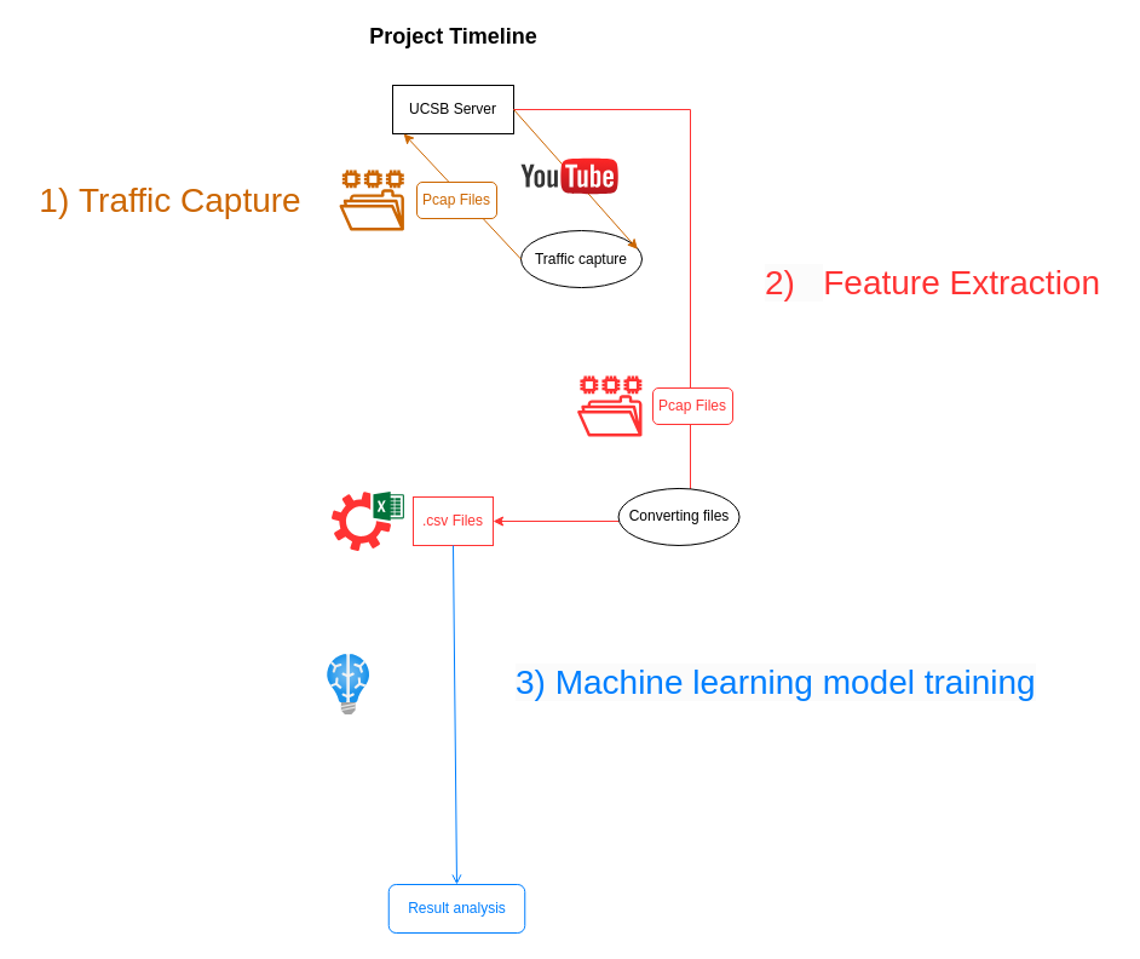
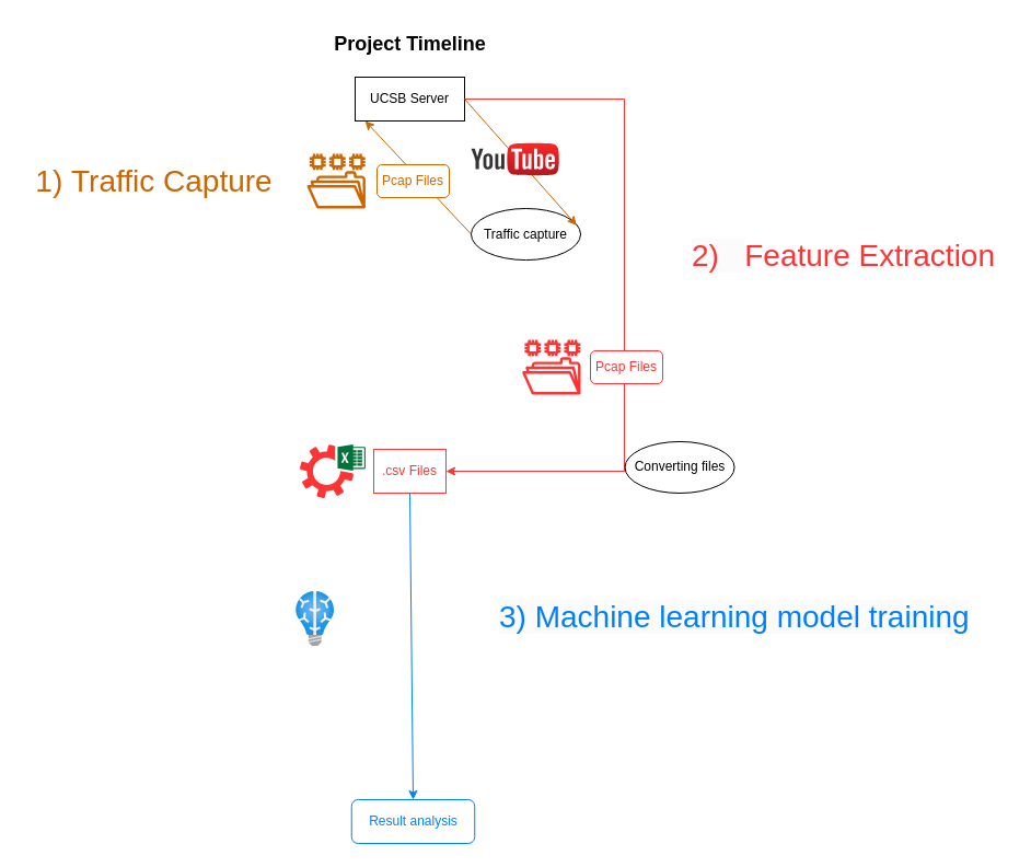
- <mxCell id="3" value="&lt;span style=&quot;font-size: 18px;&quot;&gt;&lt;b&gt;Project Timeline&lt;/b&gt;&lt;/span&gt;" style="text;html=1;align=center;verticalAlign=middle;resizable=0;points=[];autosize=1;strokeColor=none;fillColor=none;" vertex="1" parent="1"><mxGeometry x="294" y="10" width="160" height="40" as="geometry" /></mxCell>
+ <mxCell id="3" value="&lt;span style=&quot;font-size: 18px;&quot;&gt;&lt;b&gt;Project Timeline&lt;/b&gt;&lt;/span&gt;" style="text;html=1;align=center;verticalAlign=middle;resizable=0;points=[];autosize=1;strokeColor=none;fillColor=none;" vertex="1" parent="1"><mxGeometry x="294" y="20" width="160" height="40" as="geometry" /></mxCell>
- <mxCell id="19" value="&lt;span style=&quot;text-wrap-mode: nowrap;&quot;&gt;Converting files&lt;/span&gt;" style="ellipse;whiteSpace=wrap;html=1;" vertex="1" parent="1"><mxGeometry x="510.56" y="402.95" width="100" height="47.05" as="geometry" /></mxCell>
+ <mxCell id="19" value="&lt;span style=&quot;text-wrap-mode: nowrap;&quot;&gt;Converting files&lt;/span&gt;" style="ellipse;whiteSpace=wrap;html=1;" vertex="1" parent="1"><mxGeometry x="570.56" y="402.95" width="100" height="47.05" as="geometry" /></mxCell>
- <mxCell id="18" value="&lt;span style=&quot;font-family: Helvetica; font-size: 28px; font-style: normal; font-variant-ligatures: normal; font-variant-caps: normal; font-weight: 400; letter-spacing: normal; orphans: 2; text-align: center; text-indent: 0px; text-transform: none; widows: 2; word-spacing: 0px; -webkit-text-stroke-width: 0px; white-space: nowrap; background-color: rgb(251, 251, 251); text-decoration-thickness: initial; text-decoration-style: initial; text-decoration-color: initial; float: none; display: inline !important;&quot;&gt;&lt;font color=&quot;#007fff&quot;&gt;3) Machine learning model training&lt;/font&gt;&lt;/span&gt;" style="text;whiteSpace=wrap;html=1;" vertex="1" parent="1"><mxGeometry x="424" y="540" width="444.72" height="50" as="geometry" /></mxCell>
+ <mxCell id="18" value="&lt;span style=&quot;font-family: Helvetica; font-size: 28px; font-style: normal; font-variant-ligatures: normal; font-variant-caps: normal; font-weight: 400; letter-spacing: normal; orphans: 2; text-align: center; text-indent: 0px; text-transform: none; widows: 2; word-spacing: 0px; -webkit-text-stroke-width: 0px; white-space: nowrap; background-color: rgb(251, 251, 251); text-decoration-thickness: initial; text-decoration-style: initial; text-decoration-color: initial; float: none; display: inline !important;&quot;&gt;&lt;font color=&quot;#007fff&quot;&gt;3) Machine learning model training&lt;/font&gt;&lt;/span&gt;" style="text;whiteSpace=wrap;html=1;" vertex="1" parent="1"><mxGeometry x="454" y="540" width="444.72" height="50" as="geometry" /></mxCell>
- <mxCell id="17" value="" style="endArrow=open;html=1;rounded=0;strokeColor=#007FFF;exitX=0.5;exitY=1;exitDx=0;exitDy=0;entryX=0.5;entryY=0;entryDx=0;entryDy=0;" edge="1" parent="1" source="16" target="21"><mxGeometry width="50" height="50" relative="1" as="geometry"><mxPoint x="370" y="450" as="sourcePoint" /><mxPoint x="374" y="640" as="targetPoint" /></mxGeometry></mxCell>
+ <mxCell id="17" value="" style="endArrow=classic;html=1;rounded=0;strokeColor=#007FFF;exitX=0.5;exitY=1;exitDx=0;exitDy=0;entryX=0.5;entryY=0;entryDx=0;entryDy=0;" edge="1" parent="1" source="16" target="21"><mxGeometry width="50" height="50" relative="1" as="geometry"><mxPoint x="370" y="450" as="sourcePoint" /><mxPoint x="374" y="640" as="targetPoint" /></mxGeometry></mxCell>
